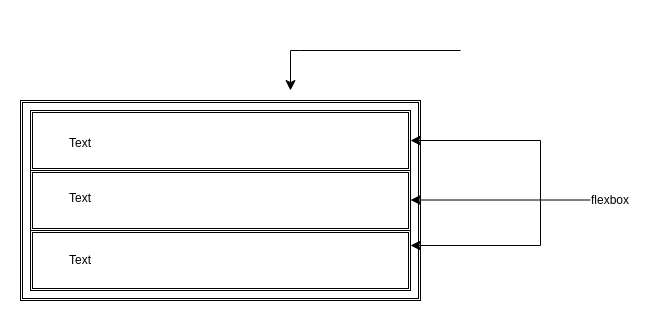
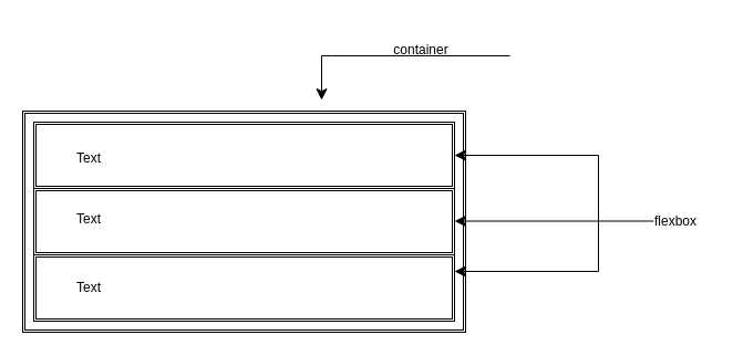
+ <mxCell id="4" value="container" style="text;strokeColor=none;align=center;fillColor=none;html=1;verticalAlign=middle;whiteSpace=wrap;rounded=0;" parent="1" vertex="1"><mxGeometry x="350" y="20" width="60" height="50" as="geometry" /></mxCell>
